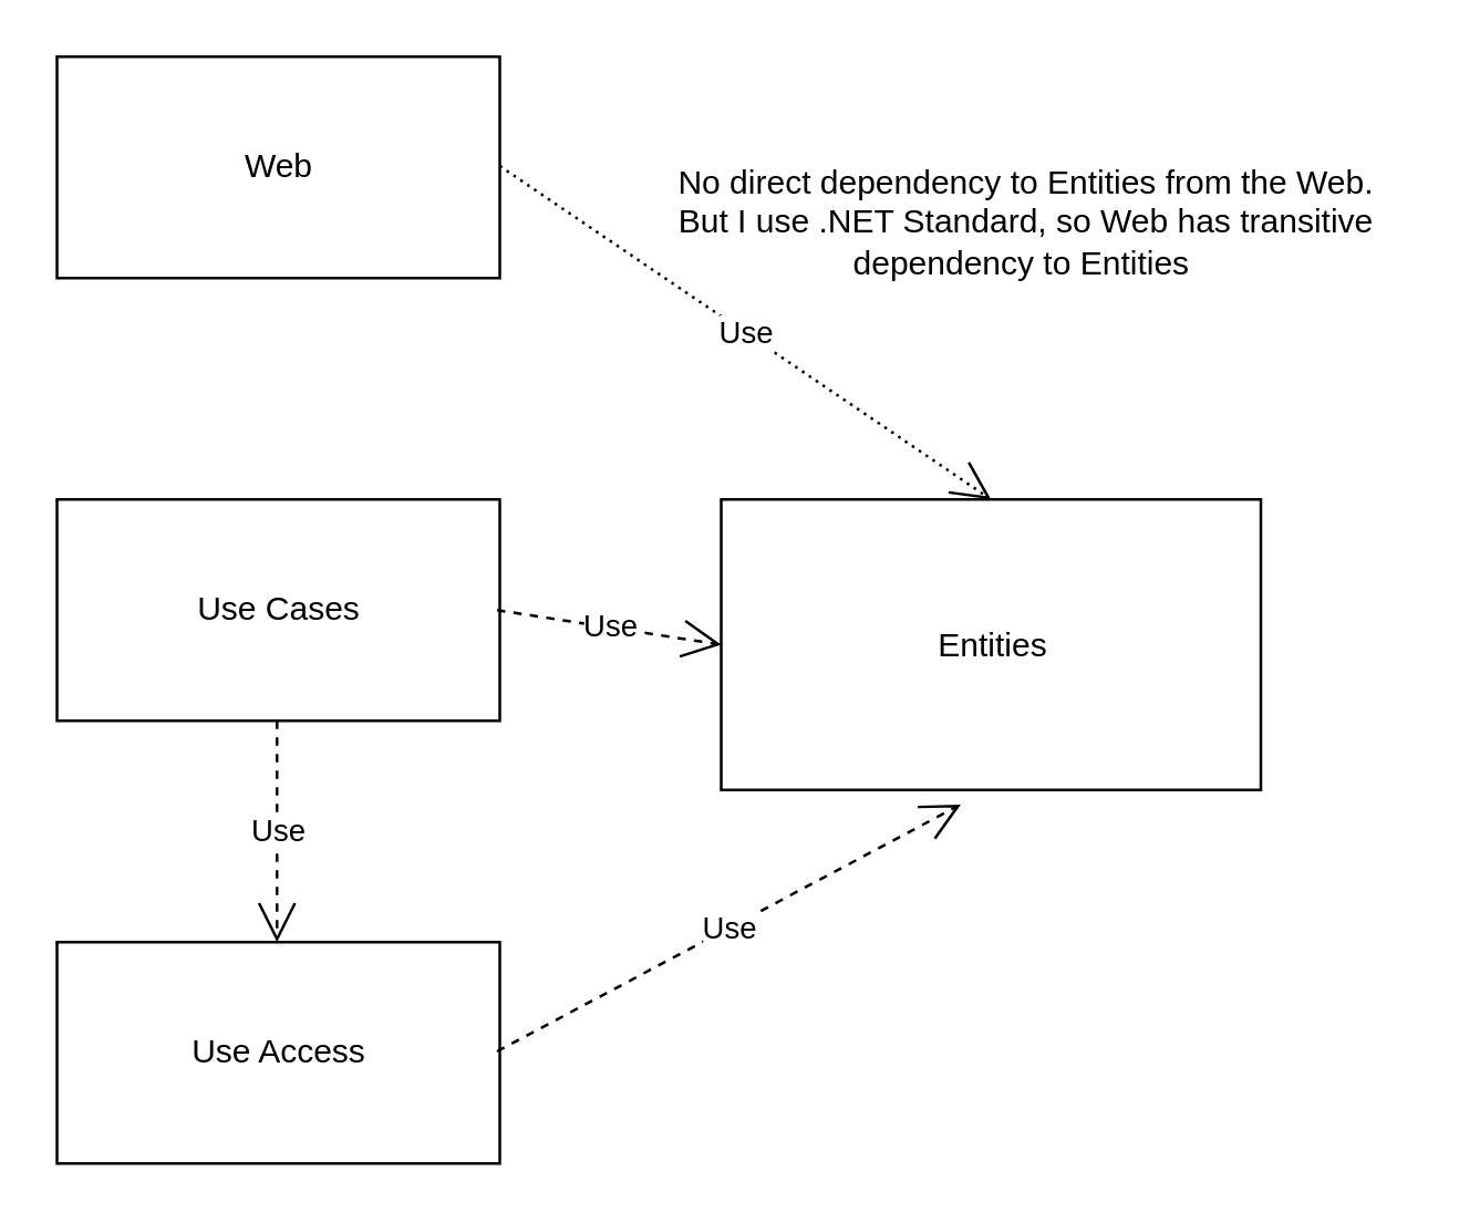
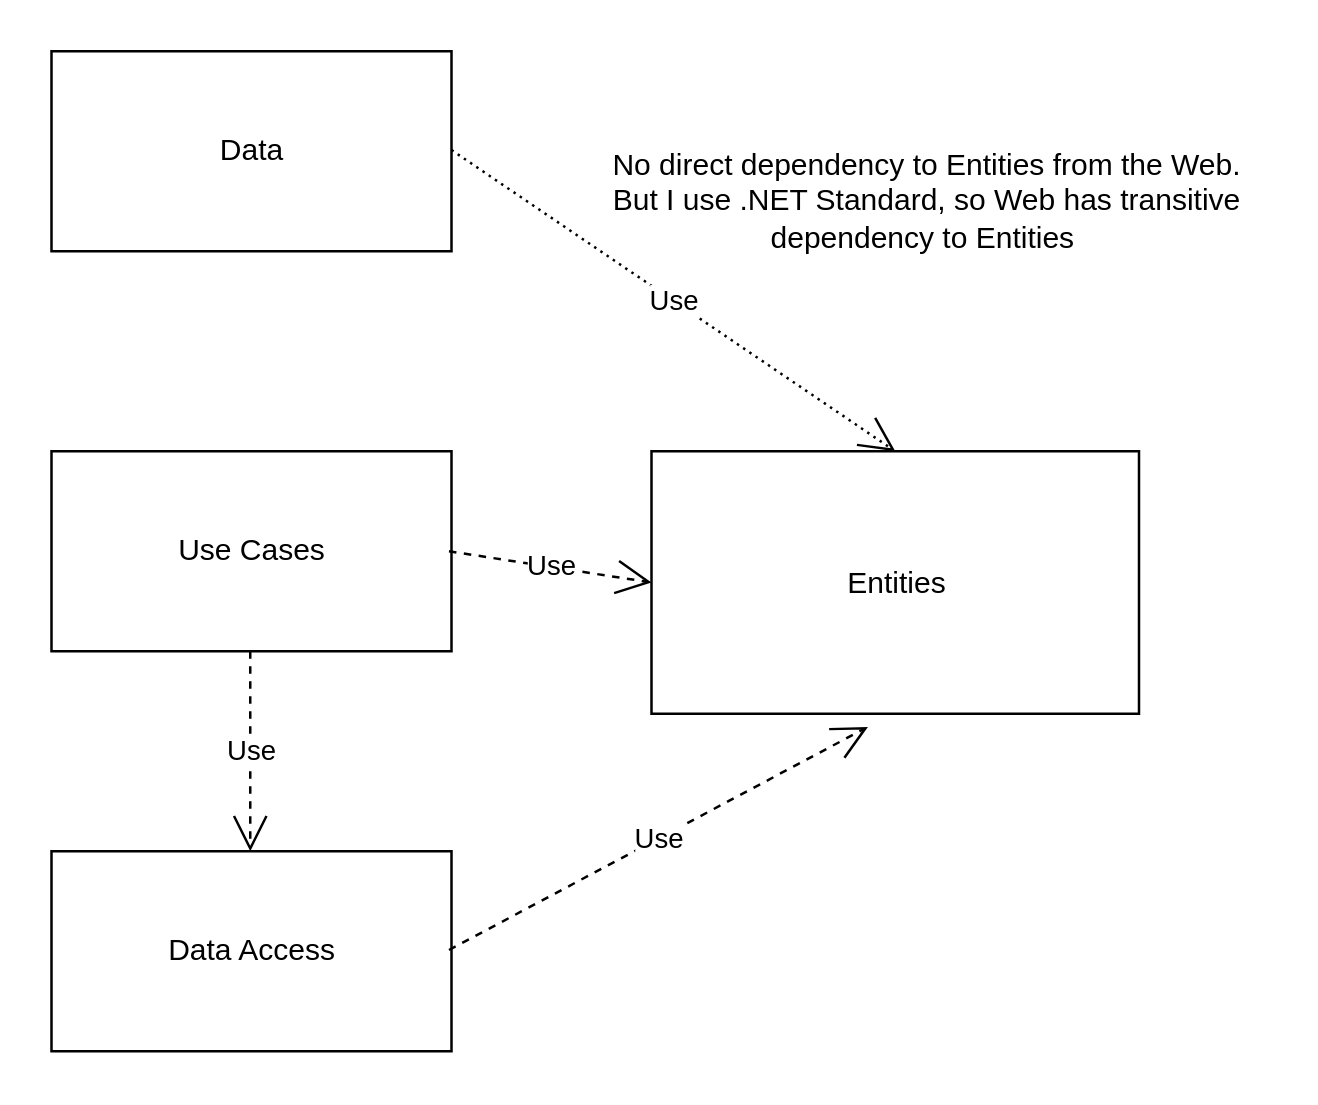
- <mxCell id="2" value="Web" style="html=1;" parent="1" vertex="1"><mxGeometry x="20" y="20" width="160" height="80" as="geometry" /></mxCell>
+ <mxCell id="2" value="Data" style="html=1;" parent="1" vertex="1"><mxGeometry x="20" y="20" width="160" height="80" as="geometry" /></mxCell>
- <mxCell id="4" value="Use Access" style="html=1;" parent="1" vertex="1"><mxGeometry x="20" y="340" width="160" height="80" as="geometry" /></mxCell>
+ <mxCell id="4" value="Data Access" style="html=1;" parent="1" vertex="1"><mxGeometry x="20" y="340" width="160" height="80" as="geometry" /></mxCell>
